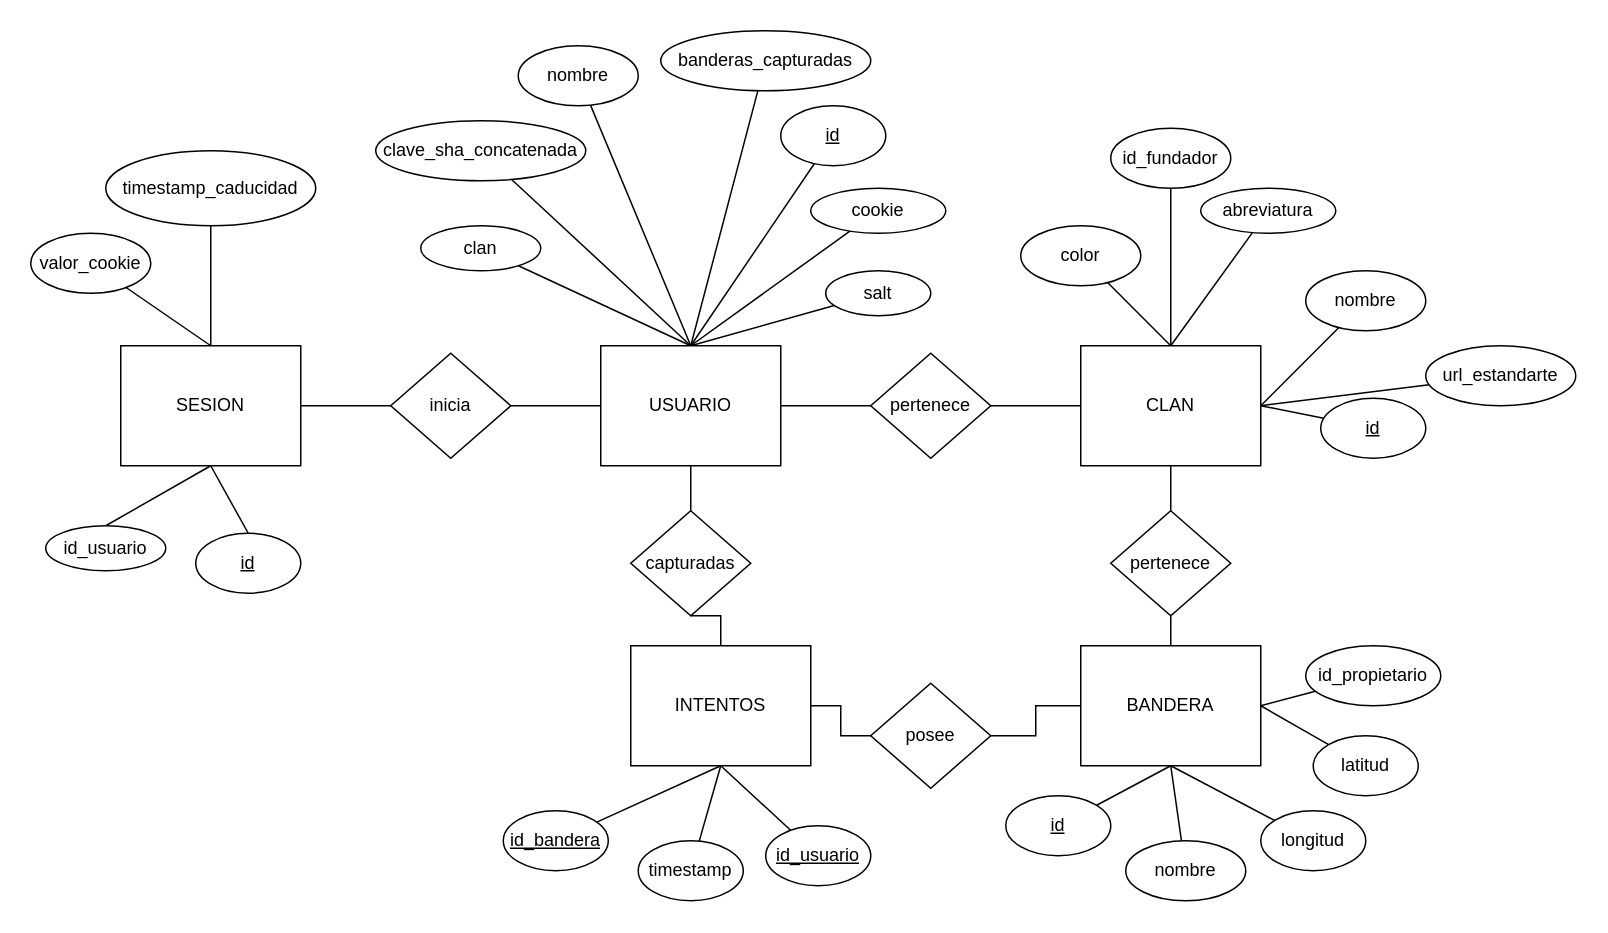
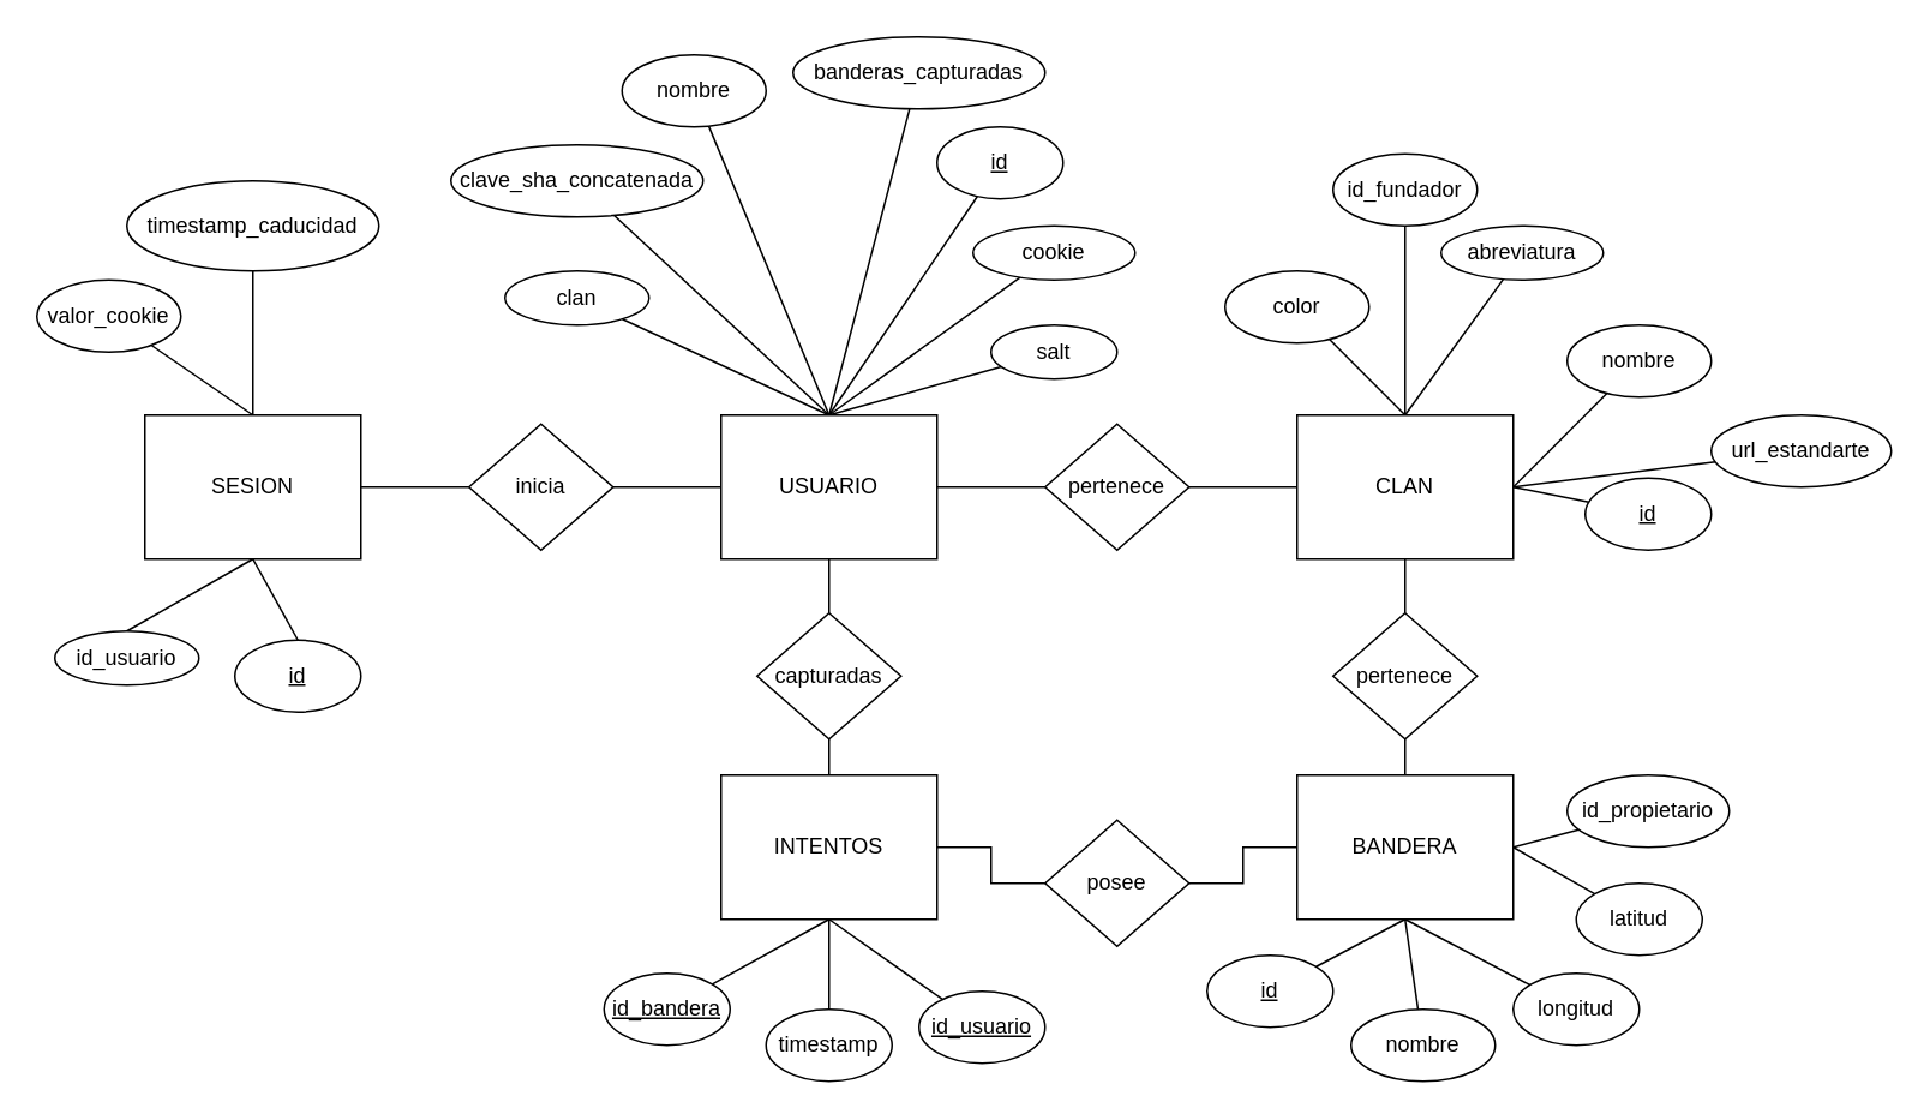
- <mxCell id="28" value="INTENTOS" style="rounded=0;whiteSpace=wrap;html=1;" vertex="1" parent="1"><mxGeometry x="420" y="430" width="120" height="80" as="geometry" /></mxCell>
+ <mxCell id="28" value="INTENTOS" style="rounded=0;whiteSpace=wrap;html=1;" vertex="1" parent="1"><mxGeometry x="400" y="430" width="120" height="80" as="geometry" /></mxCell>
